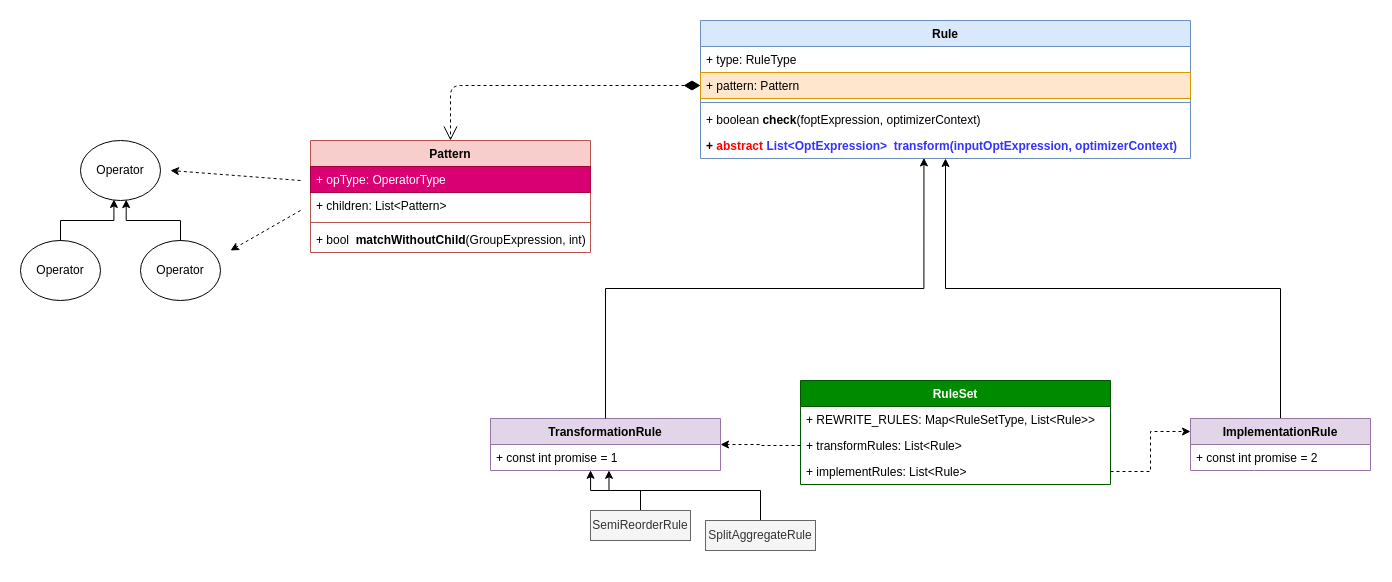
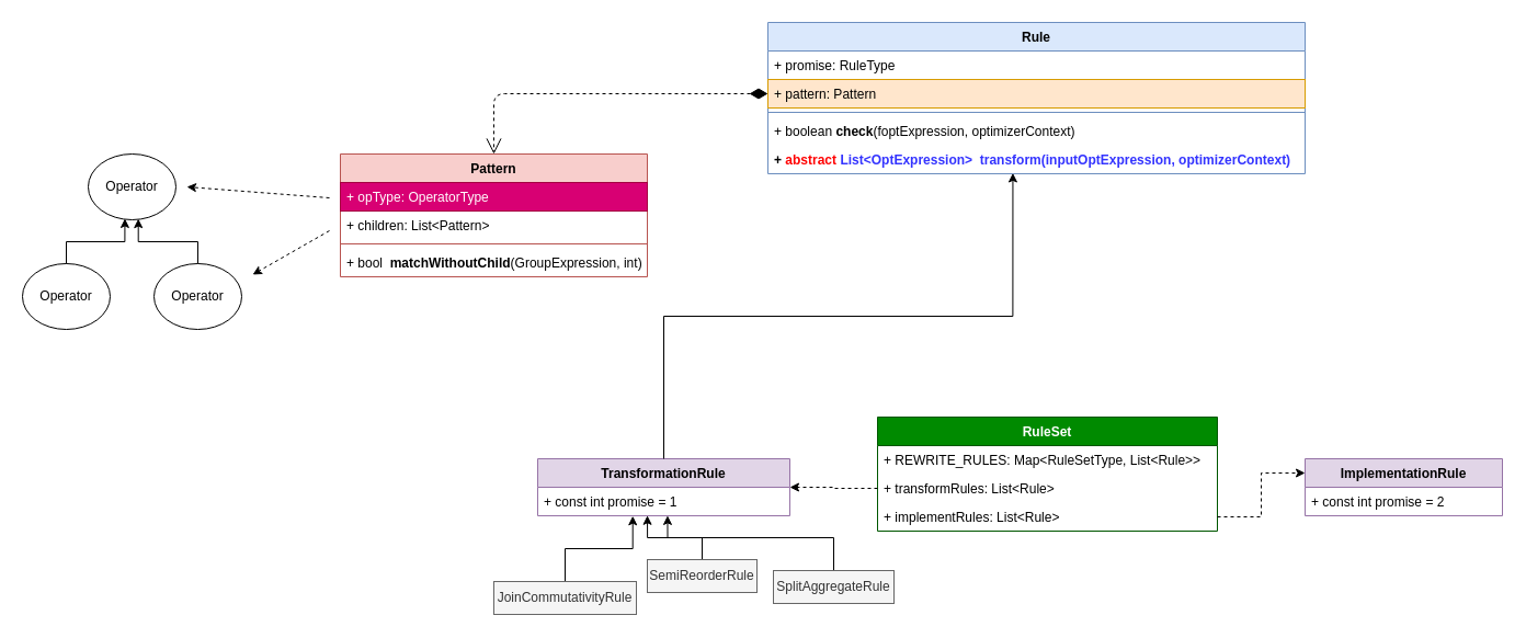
- <mxCell id="3" value="+&amp;nbsp;type&lt;span style=&quot;background-color: initial;&quot;&gt;:&amp;nbsp;&lt;/span&gt;RuleType" style="text;strokeColor=none;fillColor=none;align=left;verticalAlign=top;spacingLeft=4;spacingRight=4;overflow=hidden;rotatable=0;points=[[0,0.5],[1,0.5]];portConstraint=eastwest;whiteSpace=wrap;html=1;" vertex="1" parent="2"><mxGeometry y="26" width="490" height="26" as="geometry" /></mxCell>
+ <mxCell id="3" value="+&amp;nbsp;promise&lt;span style=&quot;background-color: initial;&quot;&gt;:&amp;nbsp;&lt;/span&gt;RuleType" style="text;strokeColor=none;fillColor=none;align=left;verticalAlign=top;spacingLeft=4;spacingRight=4;overflow=hidden;rotatable=0;points=[[0,0.5],[1,0.5]];portConstraint=eastwest;whiteSpace=wrap;html=1;" vertex="1" parent="2"><mxGeometry y="26" width="490" height="26" as="geometry" /></mxCell>
- <mxCell id="15" style="edgeStyle=orthogonalEdgeStyle;rounded=0;orthogonalLoop=1;jettySize=auto;html=1;exitX=0.5;exitY=0;exitDx=0;exitDy=0;entryX=0.5;entryY=1;entryDx=0;entryDy=0;" edge="1" parent="1" source="16" target="2"><mxGeometry relative="1" as="geometry" /></mxCell>
+ <mxCell id="33" style="edgeStyle=orthogonalEdgeStyle;rounded=0;orthogonalLoop=1;jettySize=auto;html=1;entryX=0.377;entryY=1.009;entryDx=0;entryDy=0;entryPerimeter=0;" edge="1" parent="1" source="36" target="14"><mxGeometry relative="1" as="geometry"><mxPoint x="435" y="530" as="sourcePoint" /></mxGeometry></mxCell>
+ <mxCell id="36" value="JoinCommutativity&lt;span style=&quot;background-color: initial;&quot;&gt;Rule&lt;/span&gt;" style="html=1;whiteSpace=wrap;align=center;fillColor=#f5f5f5;fontColor=#333333;strokeColor=#666666;" vertex="1" parent="1"><mxGeometry x="450" y="530" width="130" height="30" as="geometry" /></mxCell>
